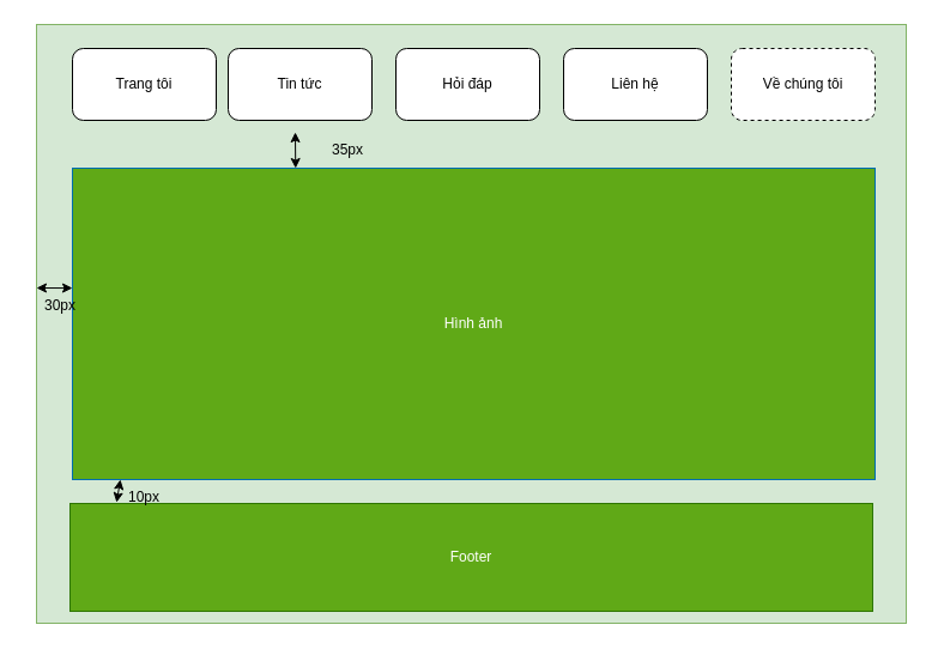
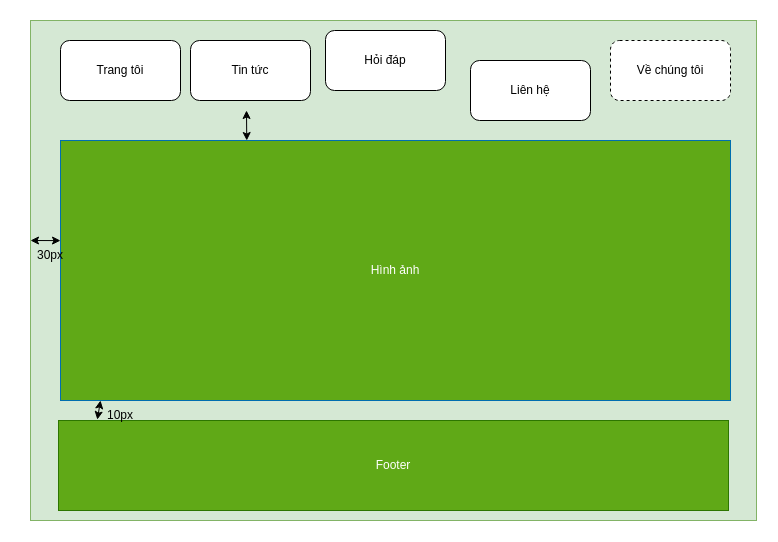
- <mxCell id="5" value="Hỏi đáp" style="rounded=1;whiteSpace=wrap;html=1;" vertex="1" parent="1"><mxGeometry x="330" y="40" width="120" height="60" as="geometry" /></mxCell>
+ <mxCell id="5" value="Hỏi đáp" style="rounded=1;whiteSpace=wrap;html=1;" vertex="1" parent="1"><mxGeometry x="325" y="30" width="120" height="60" as="geometry" /></mxCell>
- <mxCell id="6" value="Liên hệ" style="rounded=1;whiteSpace=wrap;html=1;" vertex="1" parent="1"><mxGeometry x="470" y="40" width="120" height="60" as="geometry" /></mxCell>
+ <mxCell id="6" value="Liên hệ" style="rounded=1;whiteSpace=wrap;html=1;" vertex="1" parent="1"><mxGeometry x="470" y="60" width="120" height="60" as="geometry" /></mxCell>
- <mxCell id="12" value="35px" style="text;html=1;align=center;verticalAlign=middle;whiteSpace=wrap;rounded=0;" vertex="1" parent="1"><mxGeometry x="260" y="110" width="60" height="30" as="geometry" /></mxCell>
